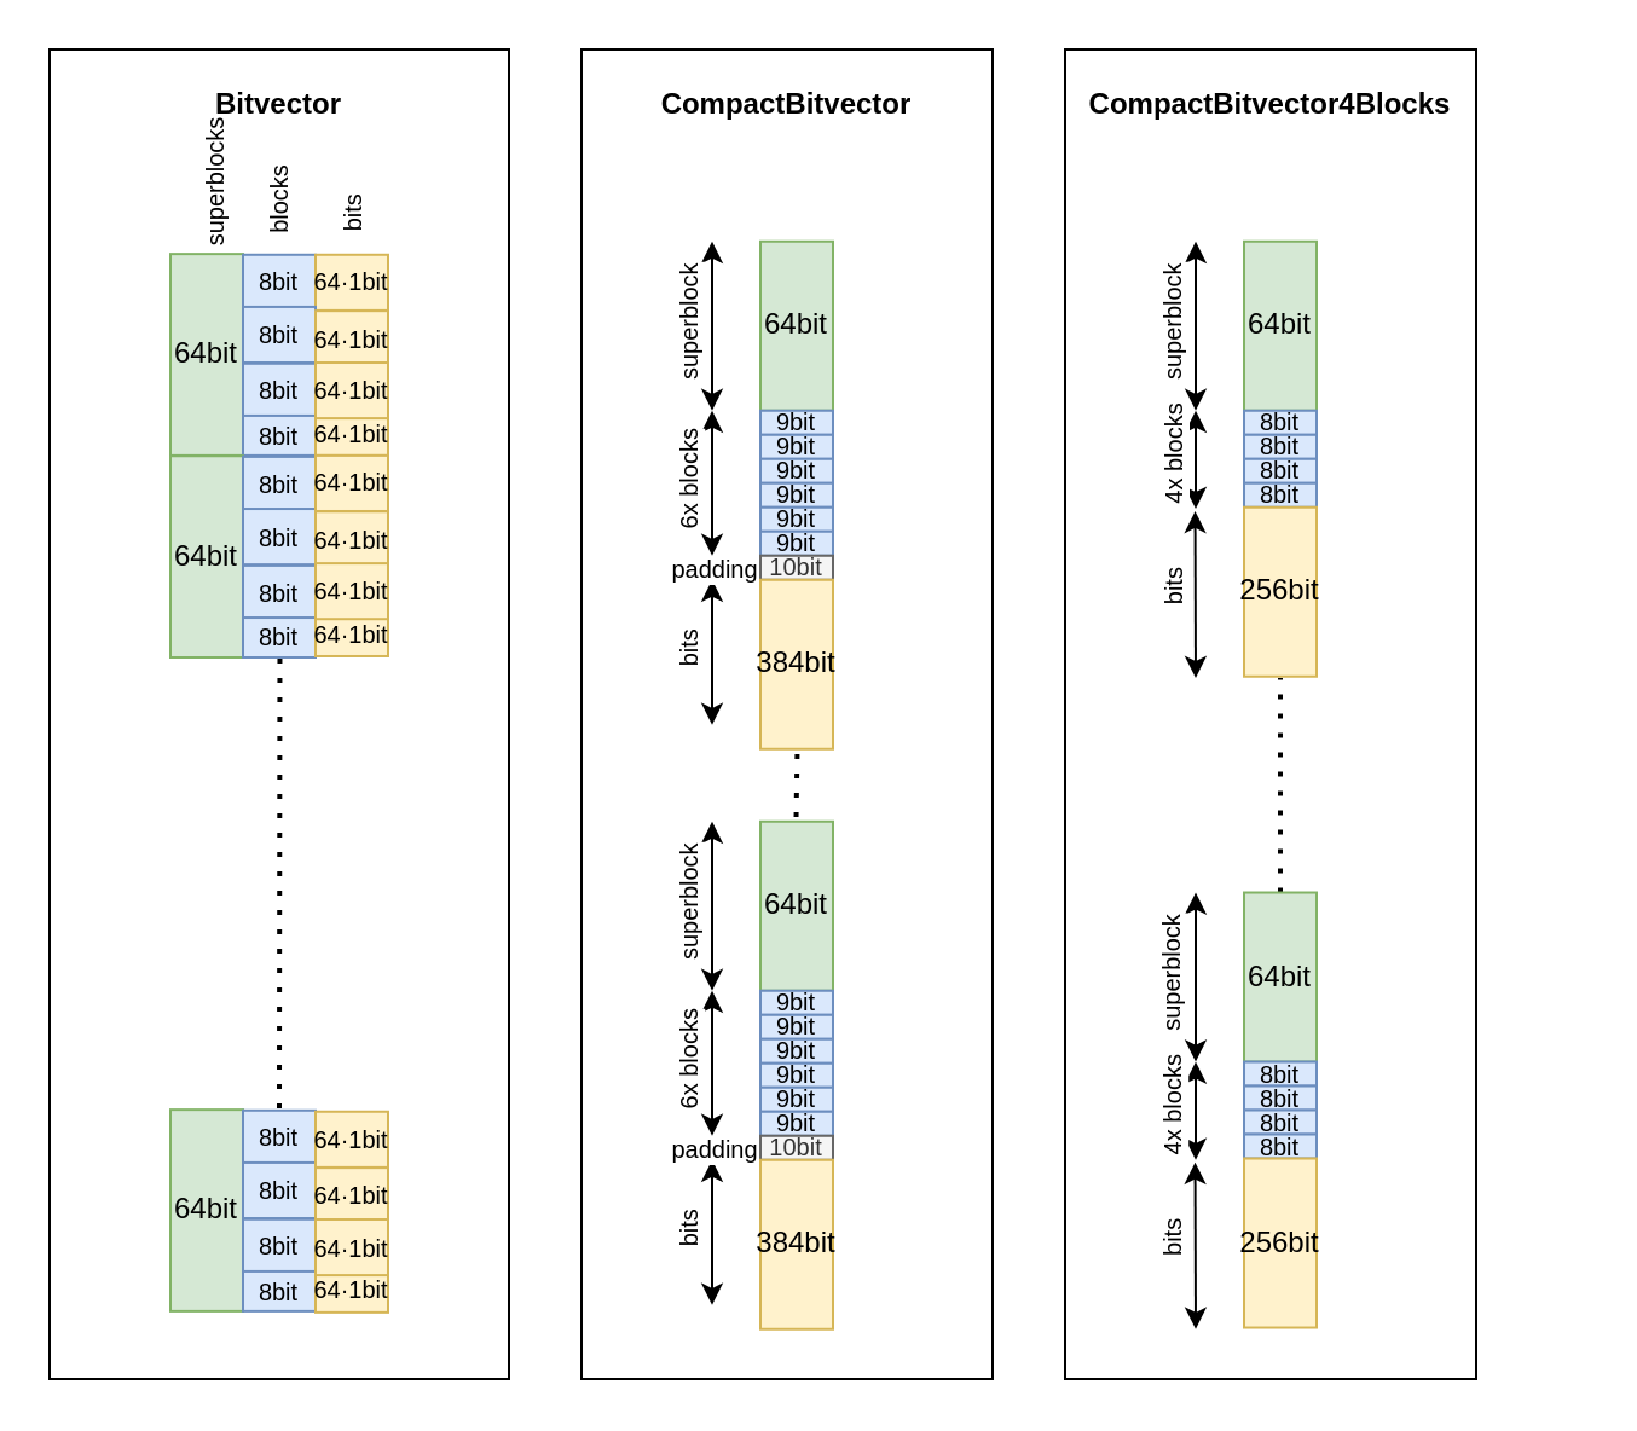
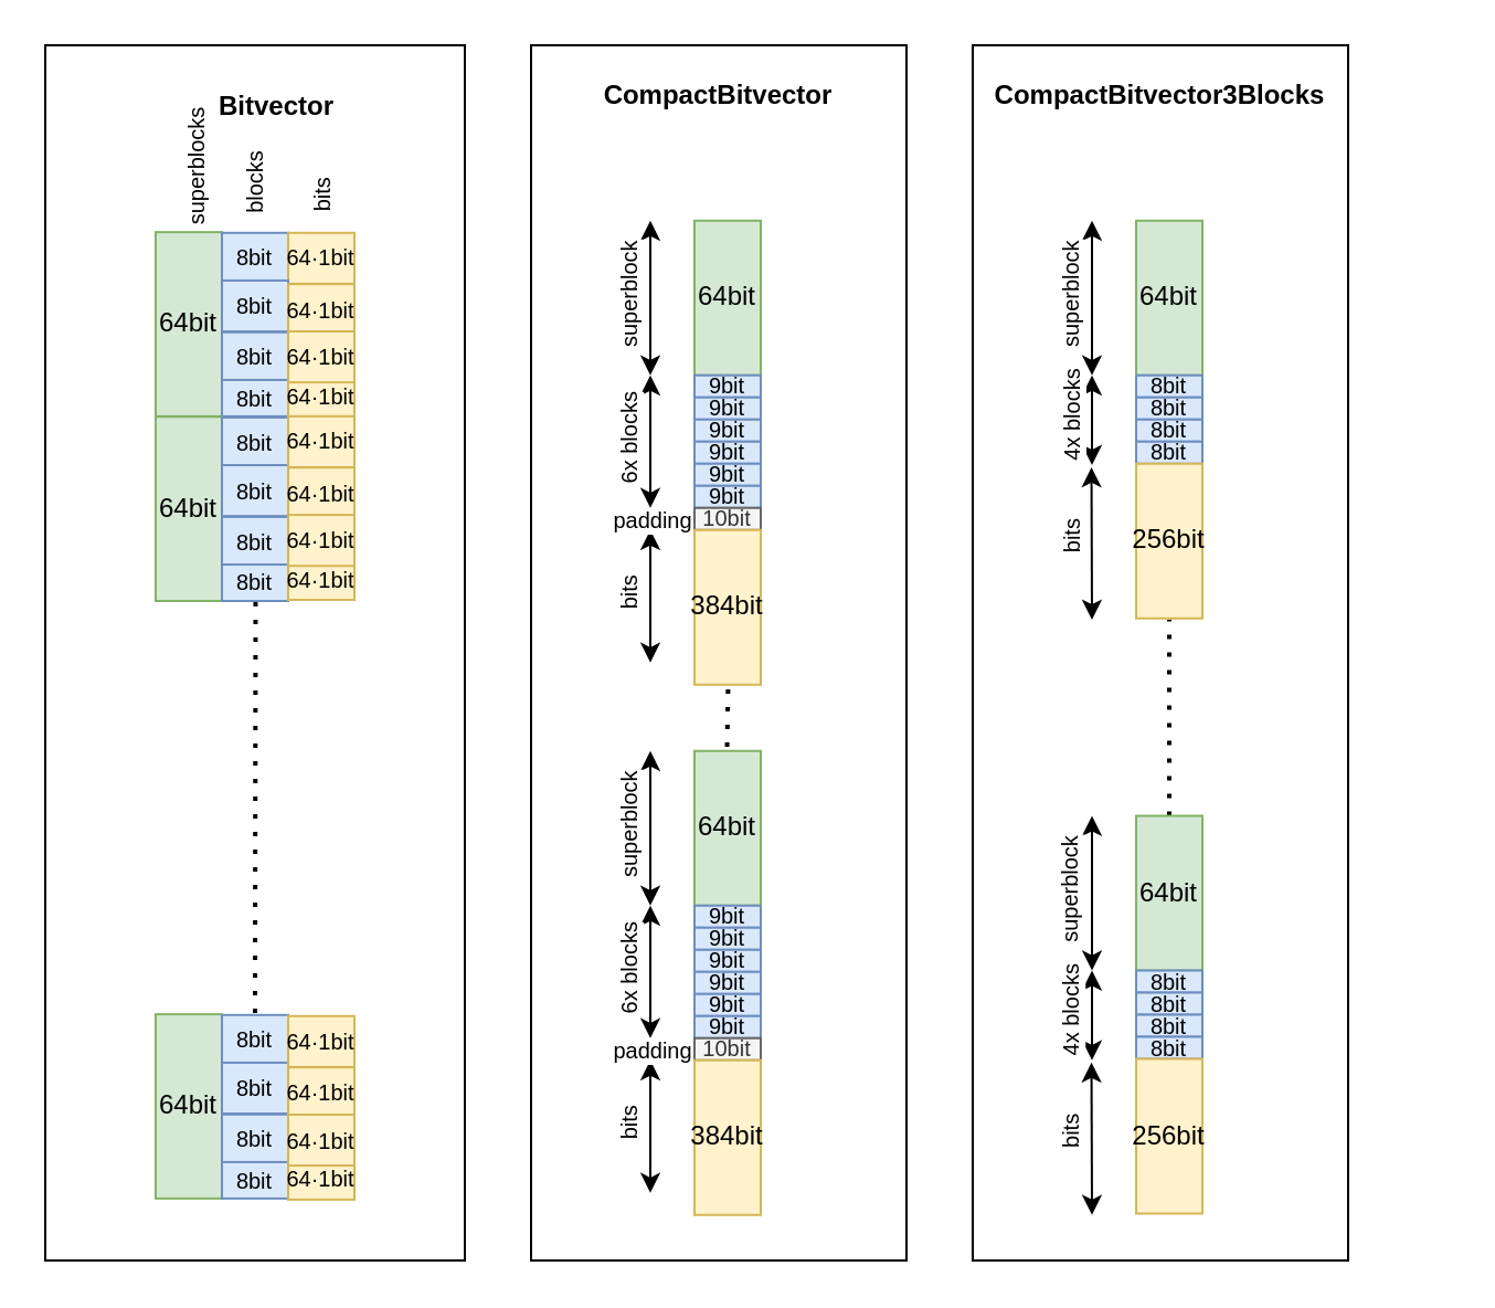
- <mxCell id="40" value="&lt;b&gt;Bitvector&lt;/b&gt;" style="text;html=1;strokeColor=none;fillColor=none;align=center;verticalAlign=middle;whiteSpace=wrap;rounded=0;" parent="1" vertex="1"><mxGeometry x="60" y="28.13" width="110" height="30" as="geometry" /></mxCell>
+ <mxCell id="40" value="&lt;b&gt;Bitvector&lt;/b&gt;" style="text;html=1;strokeColor=none;fillColor=none;align=center;verticalAlign=middle;whiteSpace=wrap;rounded=0;" parent="1" vertex="1"><mxGeometry x="70" y="33.13" width="110" height="30" as="geometry" /></mxCell>
- <mxCell id="7" value="&lt;b&gt;CompactBitvector4Blocks&lt;/b&gt;" style="text;html=1;strokeColor=none;fillColor=none;align=center;verticalAlign=middle;whiteSpace=wrap;rounded=0;" parent="1" vertex="1"><mxGeometry x="395" y="28.13" width="260" height="30" as="geometry" /></mxCell>
+ <mxCell id="7" value="&lt;b&gt;CompactBitvector3Blocks&lt;/b&gt;" style="text;html=1;strokeColor=none;fillColor=none;align=center;verticalAlign=middle;whiteSpace=wrap;rounded=0;" parent="1" vertex="1"><mxGeometry x="395" y="28.13" width="260" height="30" as="geometry" /></mxCell>
